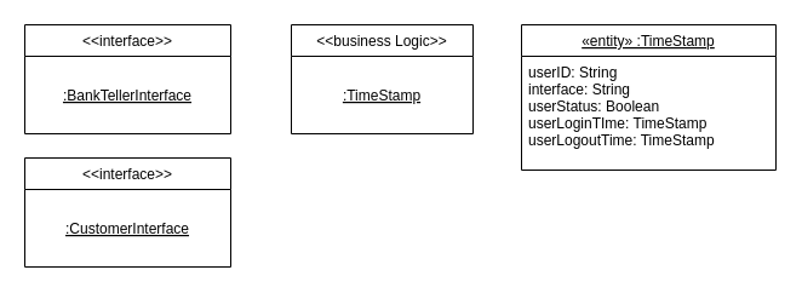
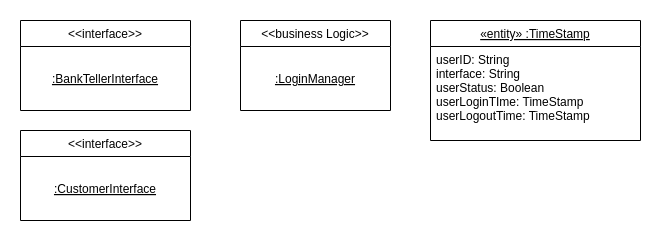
- <mxCell id="5" value=":TimeStamp" style="text;strokeColor=none;fillColor=none;align=center;verticalAlign=middle;spacingLeft=4;spacingRight=4;overflow=hidden;rotatable=0;points=[[0,0.5],[1,0.5]];portConstraint=eastwest;fontStyle=4" parent="4" vertex="1"><mxGeometry y="26" width="150" height="64" as="geometry" /></mxCell>
+ <mxCell id="5" value=":LoginManager" style="text;strokeColor=none;fillColor=none;align=center;verticalAlign=middle;spacingLeft=4;spacingRight=4;overflow=hidden;rotatable=0;points=[[0,0.5],[1,0.5]];portConstraint=eastwest;fontStyle=4" parent="4" vertex="1"><mxGeometry y="26" width="150" height="64" as="geometry" /></mxCell>
